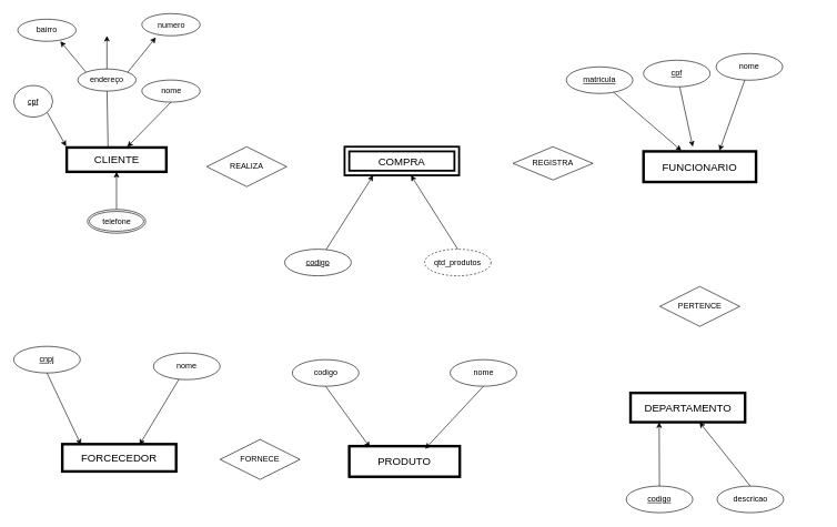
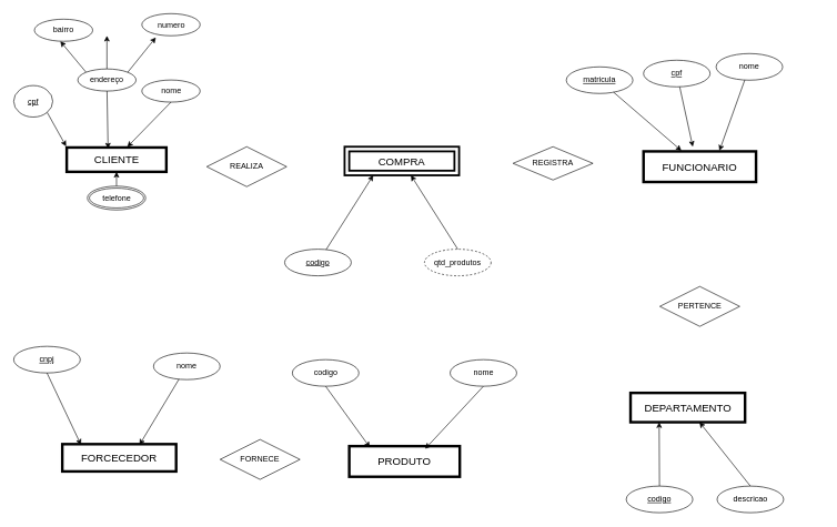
- <mxCell id="16" value="bairro" style="ellipse;whiteSpace=wrap;html=1;align=center;" vertex="1" parent="3"><mxGeometry x="6.125" y="8.312" width="87.5" height="33.249" as="geometry" /></mxCell>
+ <mxCell id="16" value="bairro" style="ellipse;whiteSpace=wrap;html=1;align=center;" vertex="1" parent="3"><mxGeometry x="31.125" y="8.312" width="87.5" height="33.249" as="geometry" /></mxCell>
- <mxCell id="12" style="edgeStyle=none;rounded=0;orthogonalLoop=1;jettySize=auto;html=1;entryX=0.415;entryY=0.045;entryDx=0;entryDy=0;entryPerimeter=0;endArrow=none;" edge="1" parent="3" source="15" target="5"><mxGeometry relative="1" as="geometry"><mxPoint x="140" y="191.184" as="targetPoint" /></mxGeometry></mxCell>
+ <mxCell id="12" style="edgeStyle=none;rounded=0;orthogonalLoop=1;jettySize=auto;html=1;entryX=0.415;entryY=0.045;entryDx=0;entryDy=0;entryPerimeter=0;" edge="1" parent="3" source="15" target="5"><mxGeometry relative="1" as="geometry"><mxPoint x="140" y="191.184" as="targetPoint" /></mxGeometry></mxCell>
- <mxCell id="11" value="telefone" style="ellipse;shape=doubleEllipse;margin=3;whiteSpace=wrap;html=1;align=center;" vertex="1" parent="3"><mxGeometry x="110.688" y="294.257" width="87.5" height="35.743" as="geometry" /></mxCell>
+ <mxCell id="11" value="telefone" style="ellipse;shape=doubleEllipse;margin=3;whiteSpace=wrap;html=1;align=center;" vertex="1" parent="3"><mxGeometry x="110.688" y="259.257" width="87.5" height="35.743" as="geometry" /></mxCell>
